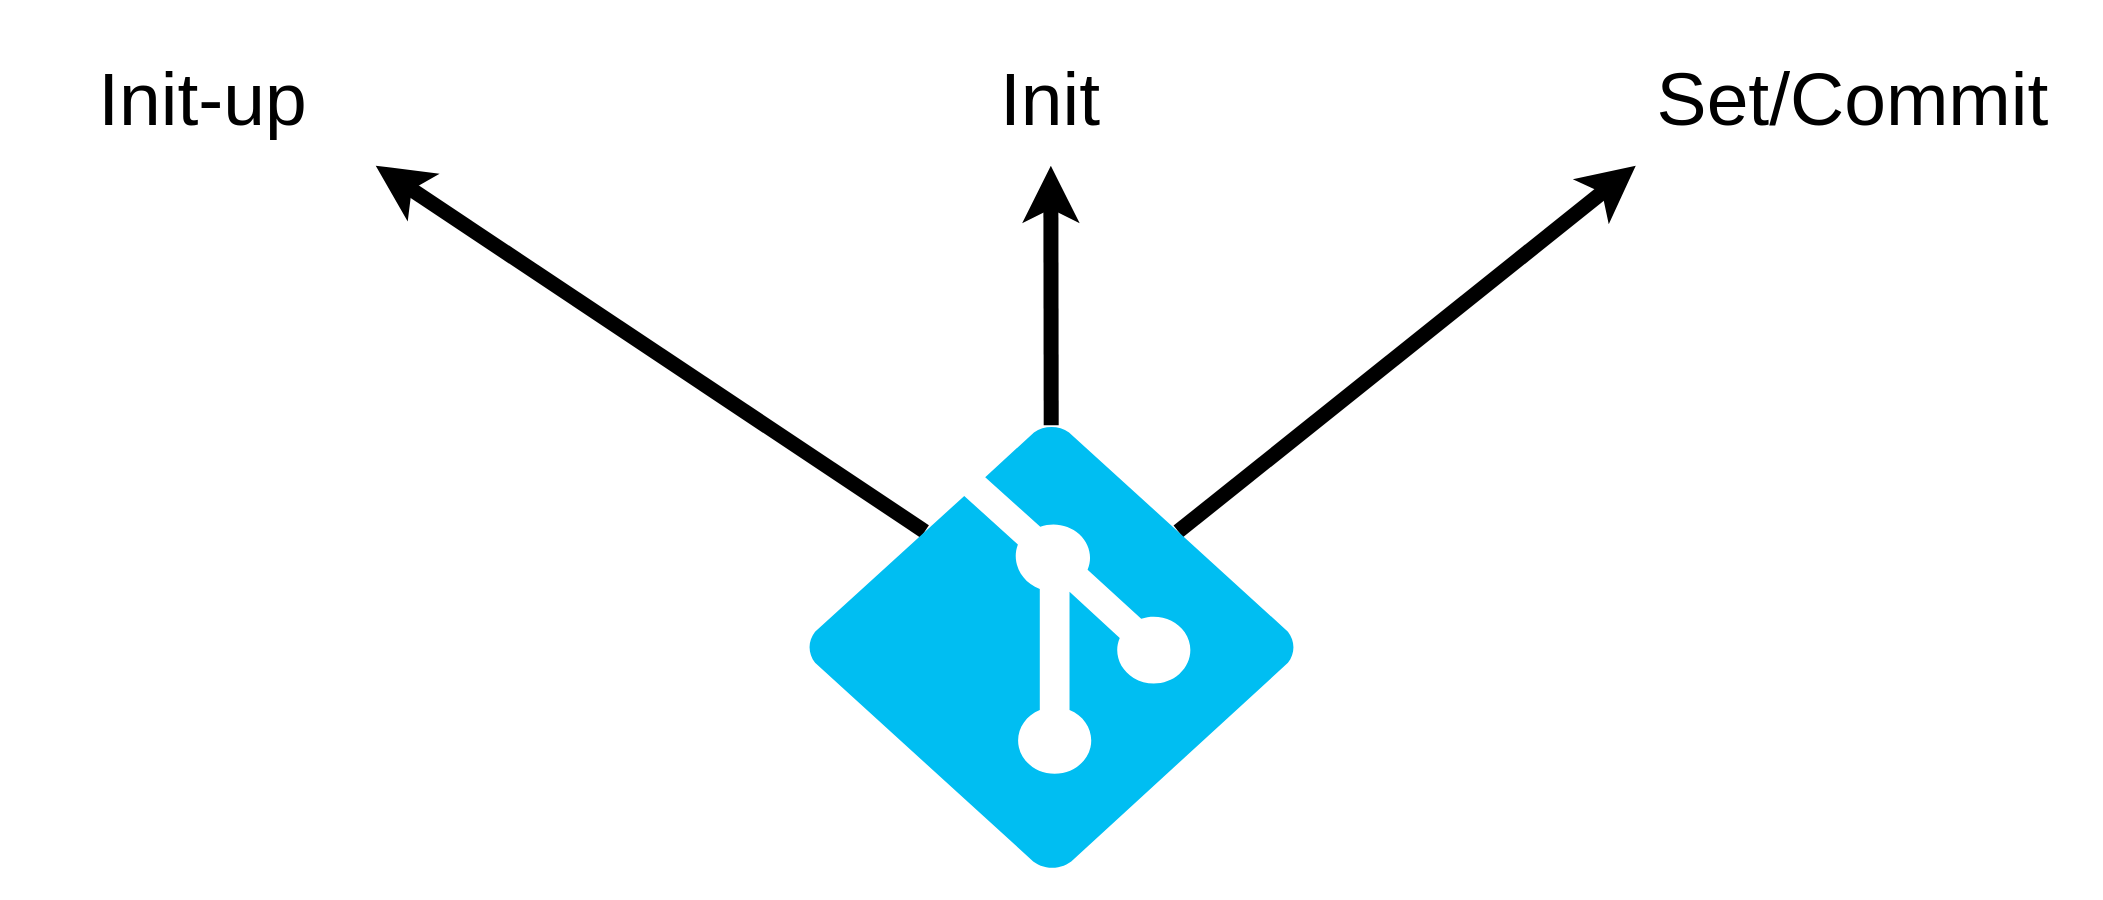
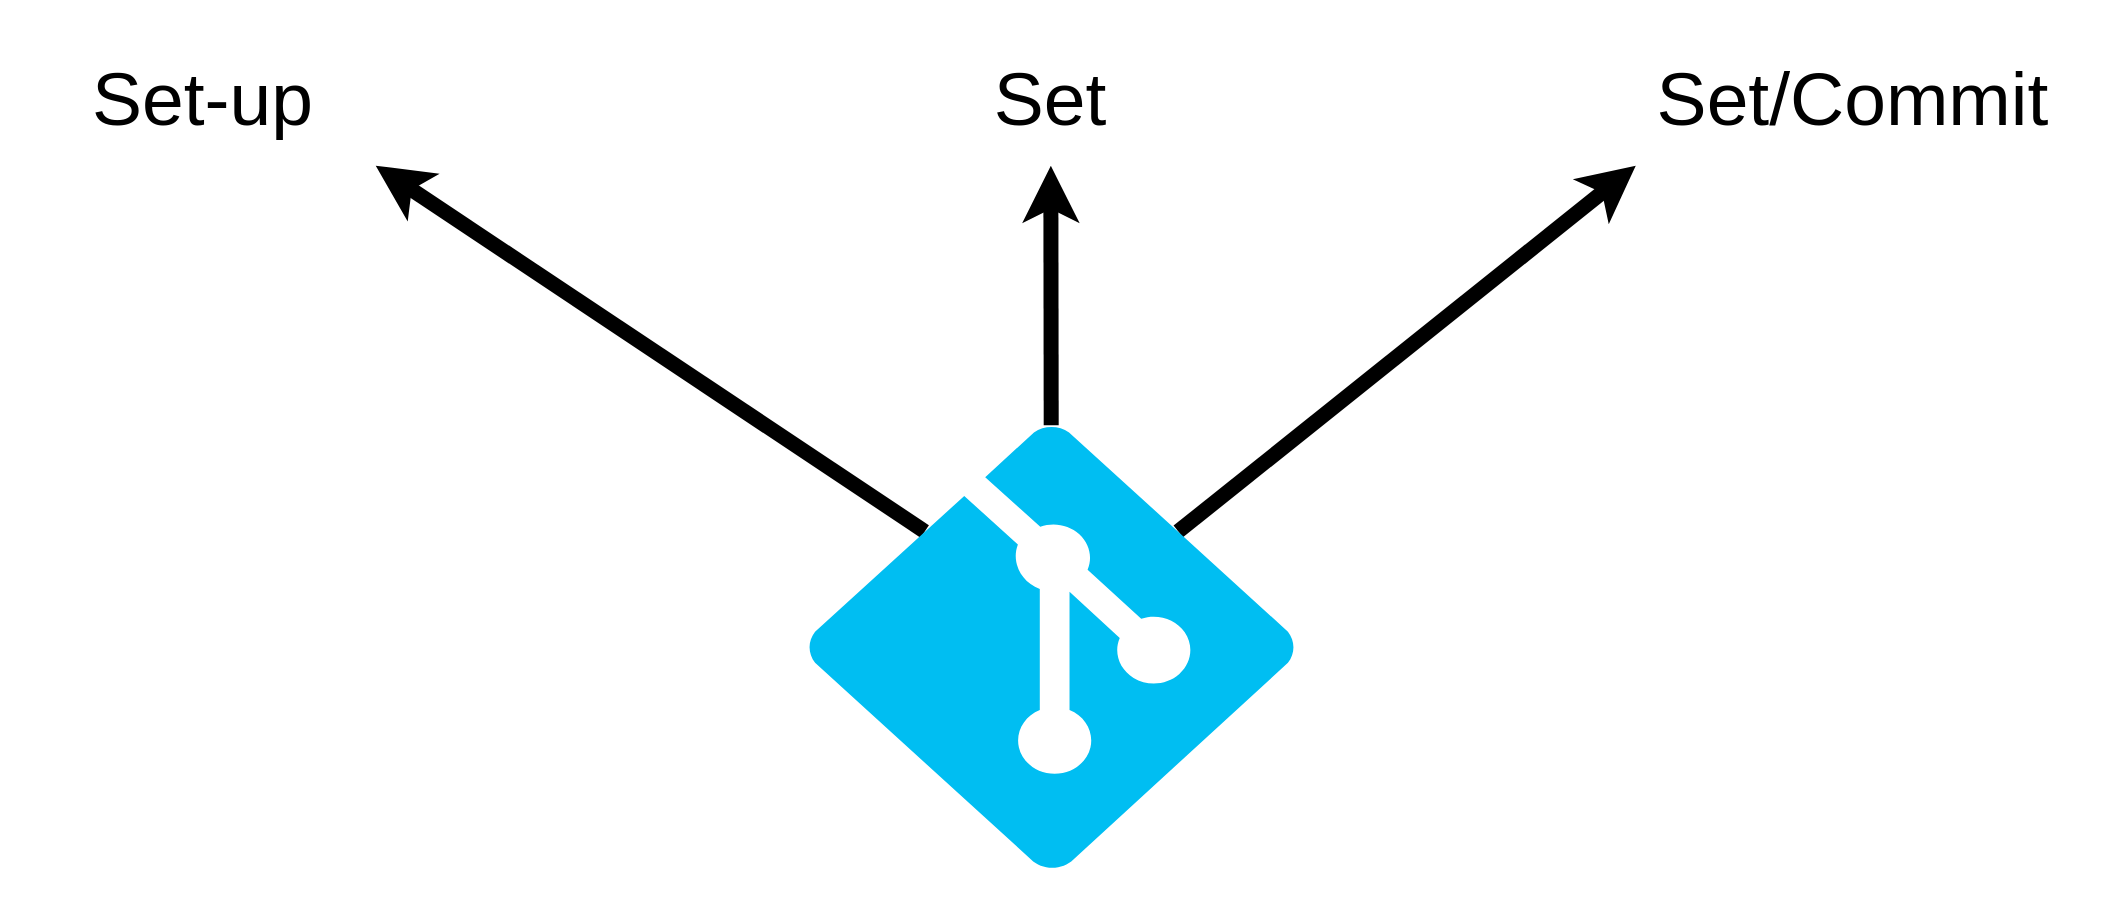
- <mxCell id="6" value="&lt;font style=&quot;font-size: 50px&quot;&gt;Init-up&lt;/font&gt;" style="text;html=1;strokeColor=none;fillColor=none;align=center;verticalAlign=middle;whiteSpace=wrap;rounded=0;" vertex="1" parent="1"><mxGeometry x="20" y="20" width="230" height="90" as="geometry" /></mxCell>
+ <mxCell id="6" value="&lt;font style=&quot;font-size: 50px&quot;&gt;Set-up&lt;/font&gt;" style="text;html=1;strokeColor=none;fillColor=none;align=center;verticalAlign=middle;whiteSpace=wrap;rounded=0;" vertex="1" parent="1"><mxGeometry x="20" y="20" width="230" height="90" as="geometry" /></mxCell>
- <mxCell id="7" value="&lt;font style=&quot;font-size: 50px&quot;&gt;Init&lt;/font&gt;" style="text;html=1;strokeColor=none;fillColor=none;align=center;verticalAlign=middle;whiteSpace=wrap;rounded=0;" vertex="1" parent="1"><mxGeometry x="585" y="20" width="230" height="90" as="geometry" /></mxCell>
+ <mxCell id="7" value="&lt;font style=&quot;font-size: 50px&quot;&gt;Set&lt;/font&gt;" style="text;html=1;strokeColor=none;fillColor=none;align=center;verticalAlign=middle;whiteSpace=wrap;rounded=0;" vertex="1" parent="1"><mxGeometry x="585" y="20" width="230" height="90" as="geometry" /></mxCell>
